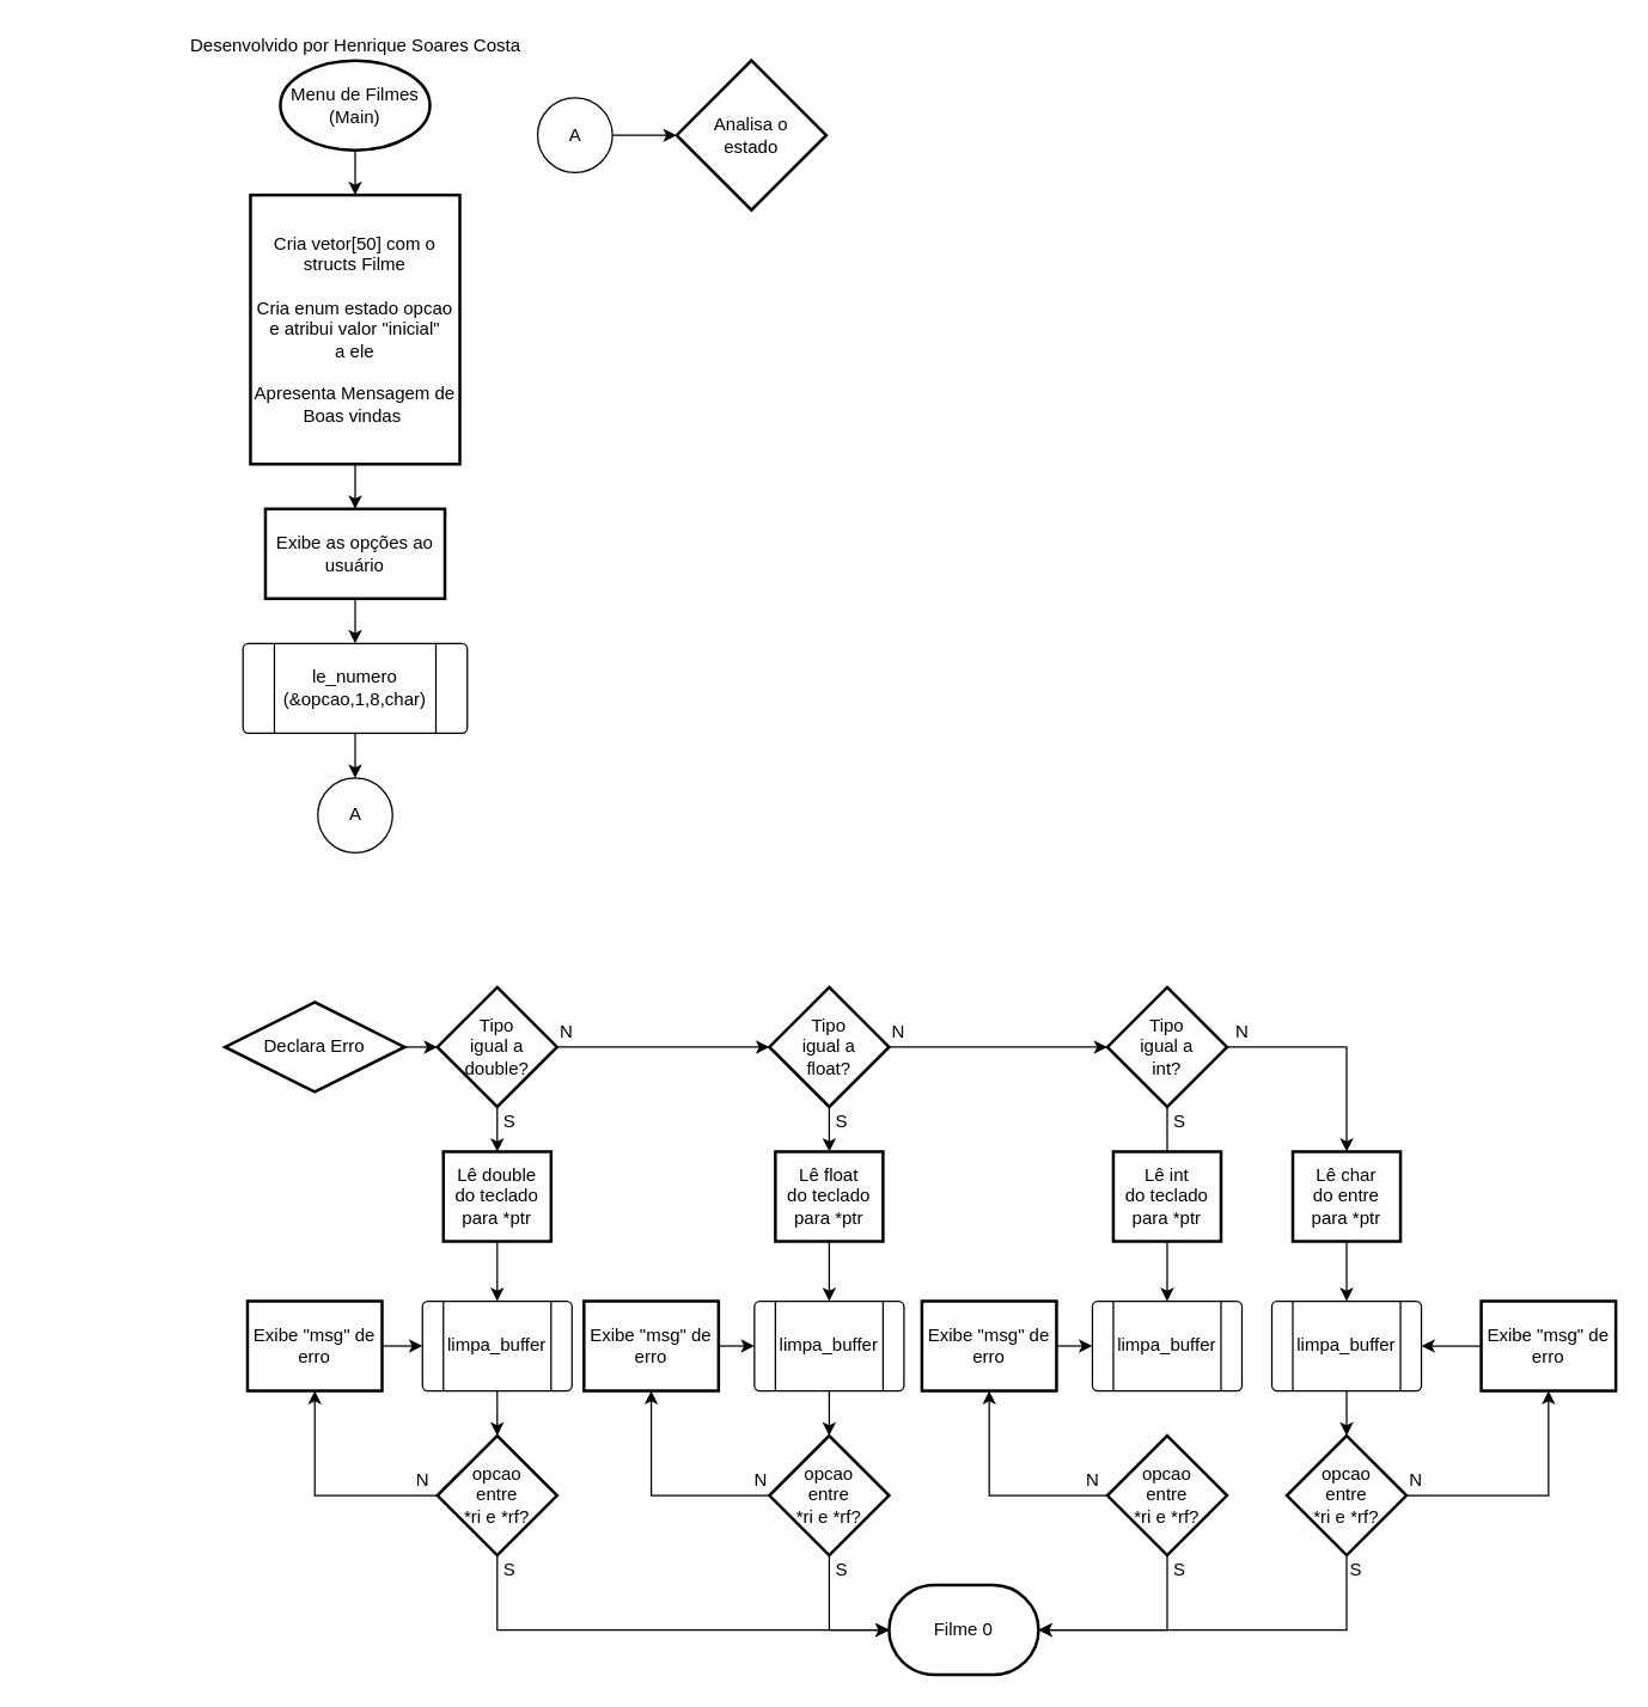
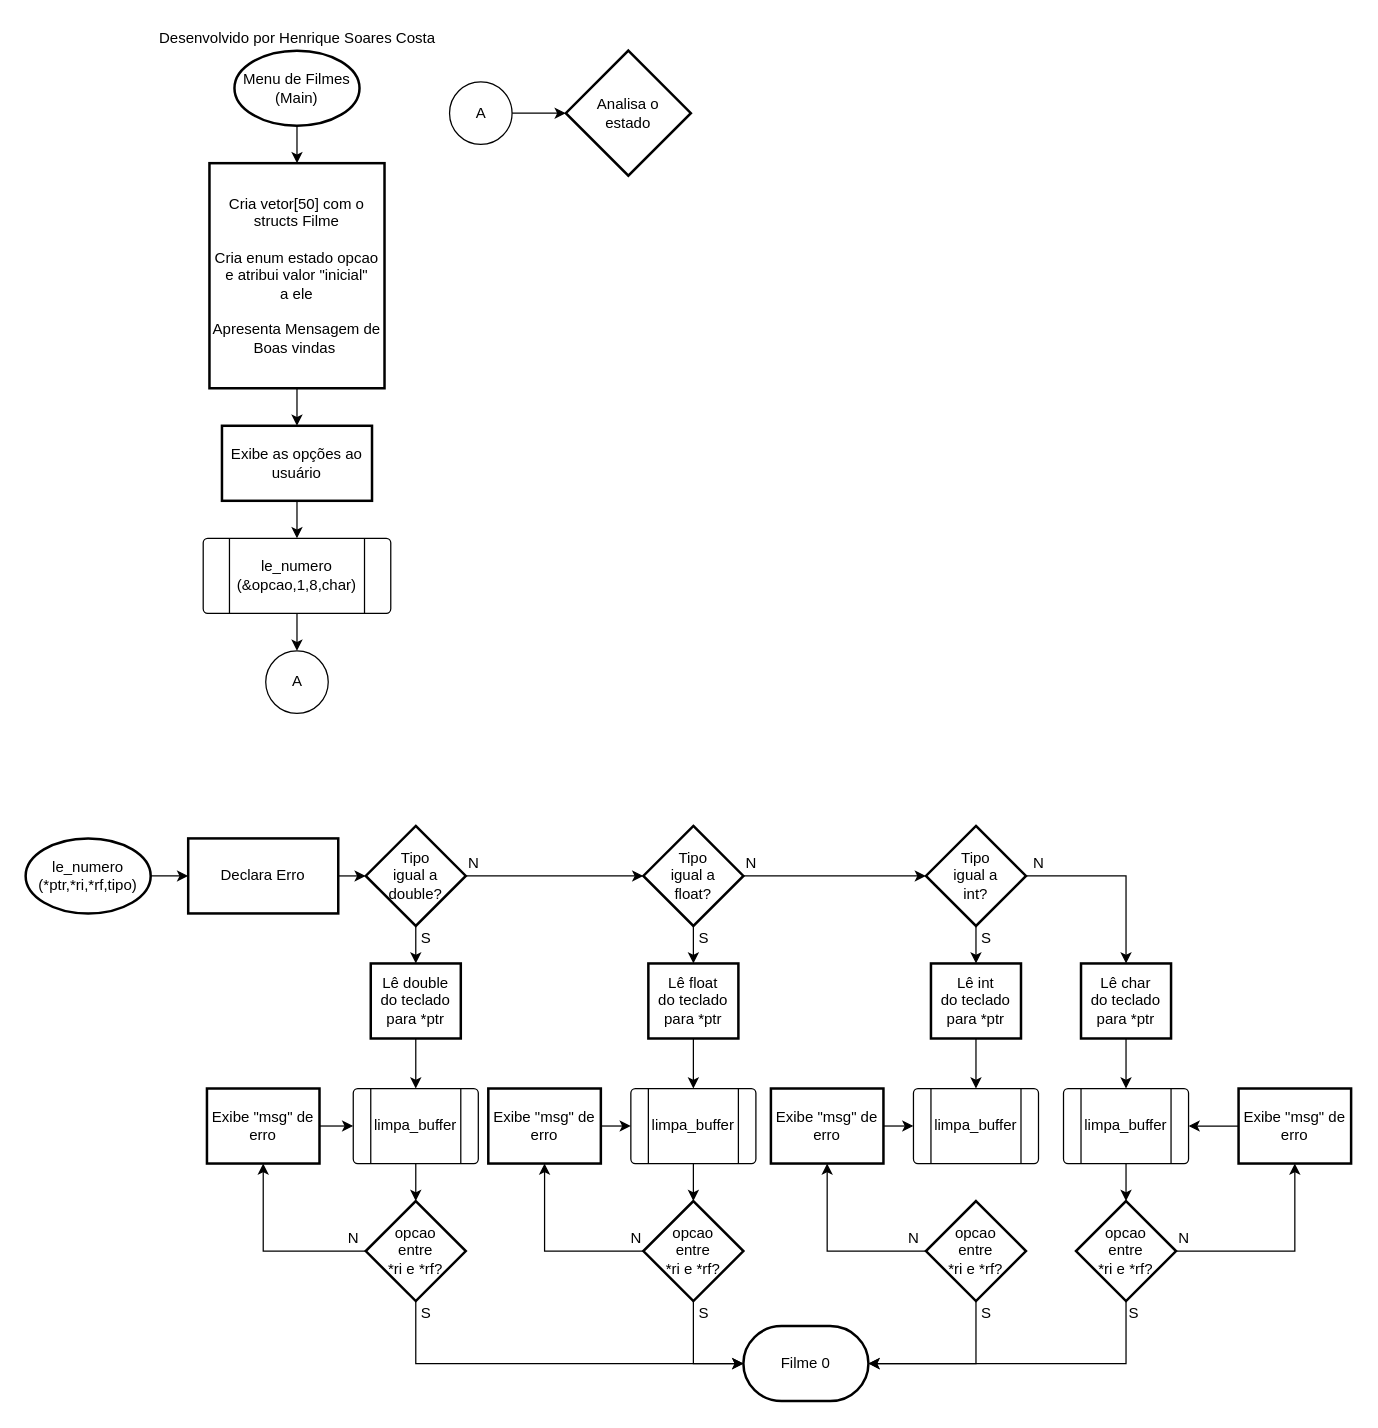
+ <mxCell id="11" value="le_numero&lt;br&gt;(*ptr,*ri,*rf,tipo)" style="strokeWidth=2;html=1;shape=mxgraph.flowchart.start_1;whiteSpace=wrap;" vertex="1" parent="1"><mxGeometry x="20" y="670" width="100" height="60" as="geometry" /></mxCell>
+ <mxCell id="10" value="" style="edgeStyle=orthogonalEdgeStyle;rounded=0;orthogonalLoop=1;jettySize=auto;html=1;" edge="1" parent="1" source="11" target="16"><mxGeometry relative="1" as="geometry" /></mxCell>
- <mxCell id="16" value="Declara Erro" style="rhombus;whiteSpace=wrap;html=1;strokeWidth=2;" vertex="1" parent="1"><mxGeometry x="150" y="670" width="120" height="60" as="geometry" /></mxCell>
+ <mxCell id="16" value="Declara Erro" style="whiteSpace=wrap;html=1;strokeWidth=2;" vertex="1" parent="1"><mxGeometry x="150" y="670" width="120" height="60" as="geometry" /></mxCell>
- <mxCell id="17" style="edgeStyle=orthogonalEdgeStyle;rounded=0;orthogonalLoop=1;jettySize=auto;html=1;exitX=0.5;exitY=1;exitDx=0;exitDy=0;entryX=0.5;entryY=0;entryDx=0;entryDy=0;endArrow=none;" edge="1" parent="1" source="19" target="28"><mxGeometry relative="1" as="geometry" /></mxCell>
+ <mxCell id="17" style="edgeStyle=orthogonalEdgeStyle;rounded=0;orthogonalLoop=1;jettySize=auto;html=1;exitX=0.5;exitY=1;exitDx=0;exitDy=0;entryX=0.5;entryY=0;entryDx=0;entryDy=0;" edge="1" parent="1" source="19" target="28"><mxGeometry relative="1" as="geometry" /></mxCell>
- <mxCell id="30" value="Lê char&lt;br&gt;do entre&lt;br&gt;para *ptr" style="whiteSpace=wrap;html=1;strokeWidth=2;" vertex="1" parent="1"><mxGeometry x="864" y="770" width="72" height="60" as="geometry" /></mxCell>
+ <mxCell id="30" value="Lê char&lt;br&gt;do teclado&lt;br&gt;para *ptr" style="whiteSpace=wrap;html=1;strokeWidth=2;" vertex="1" parent="1"><mxGeometry x="864" y="770" width="72" height="60" as="geometry" /></mxCell>
